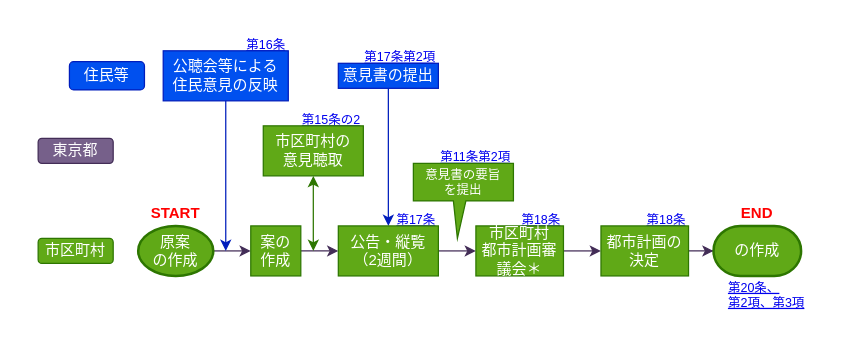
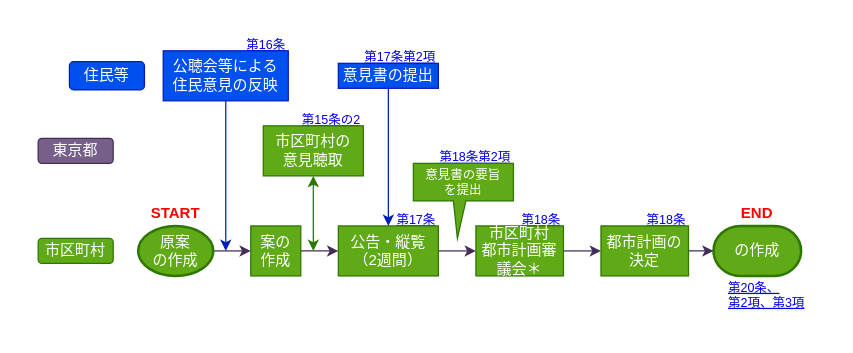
- <mxCell id="8" value="&lt;a href=&quot;https://elaws.e-gov.go.jp/document?lawid=343AC0000000100#Mp-At_18&quot;&gt;第11条第2項&lt;/a&gt;" style="text;html=1;strokeColor=none;fillColor=none;align=right;verticalAlign=middle;whiteSpace=wrap;rounded=0;fontSize=10;" parent="1" vertex="1"><mxGeometry x="350" y="120" width="60" height="10" as="geometry" /></mxCell>
+ <mxCell id="8" value="&lt;a href=&quot;https://elaws.e-gov.go.jp/document?lawid=343AC0000000100#Mp-At_18&quot;&gt;第18条第2項&lt;/a&gt;" style="text;html=1;strokeColor=none;fillColor=none;align=right;verticalAlign=middle;whiteSpace=wrap;rounded=0;fontSize=10;" parent="1" vertex="1"><mxGeometry x="350" y="120" width="60" height="10" as="geometry" /></mxCell>
